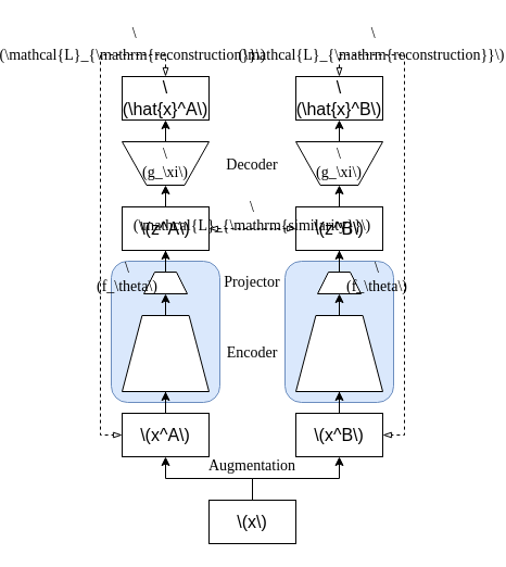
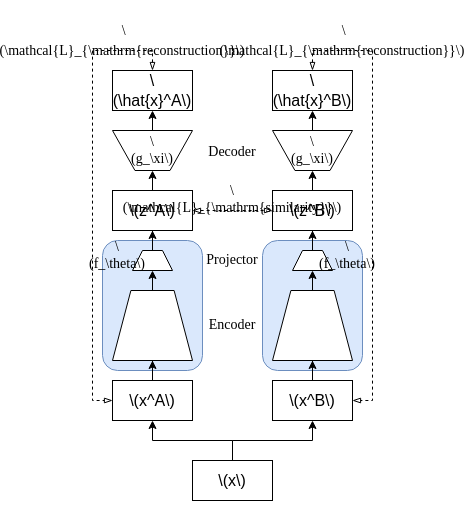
- <mxCell id="42" value="&lt;font style=&quot;font-size: 14px&quot;&gt;Augmentation&lt;/font&gt;" style="text;html=1;strokeColor=none;fillColor=none;align=center;verticalAlign=middle;whiteSpace=wrap;rounded=0;fontSize=14;fontFamily=Times New Roman;" vertex="1" parent="1"><mxGeometry x="135" y="410" width="80" height="37" as="geometry" /></mxCell>
